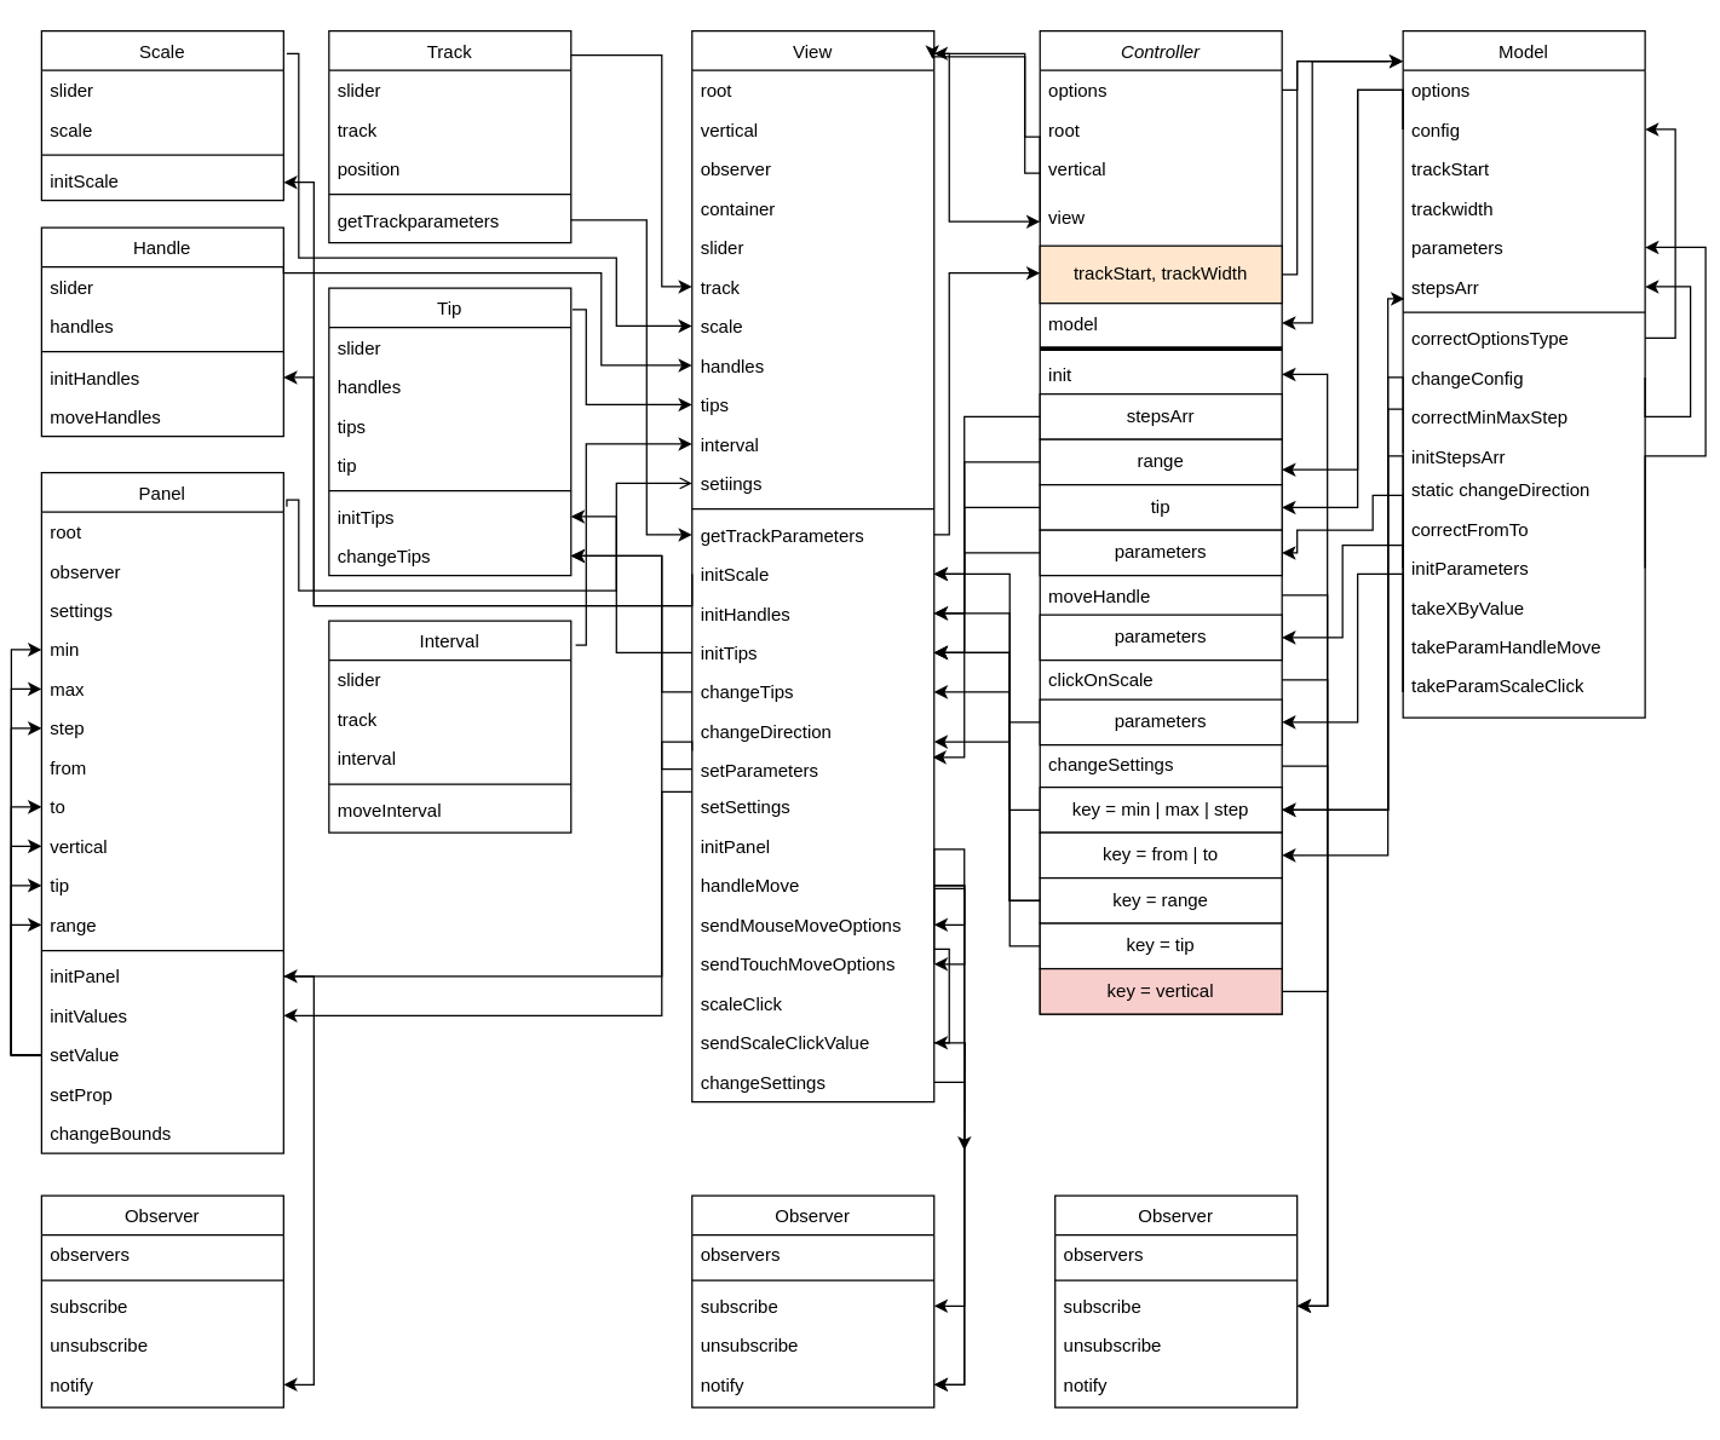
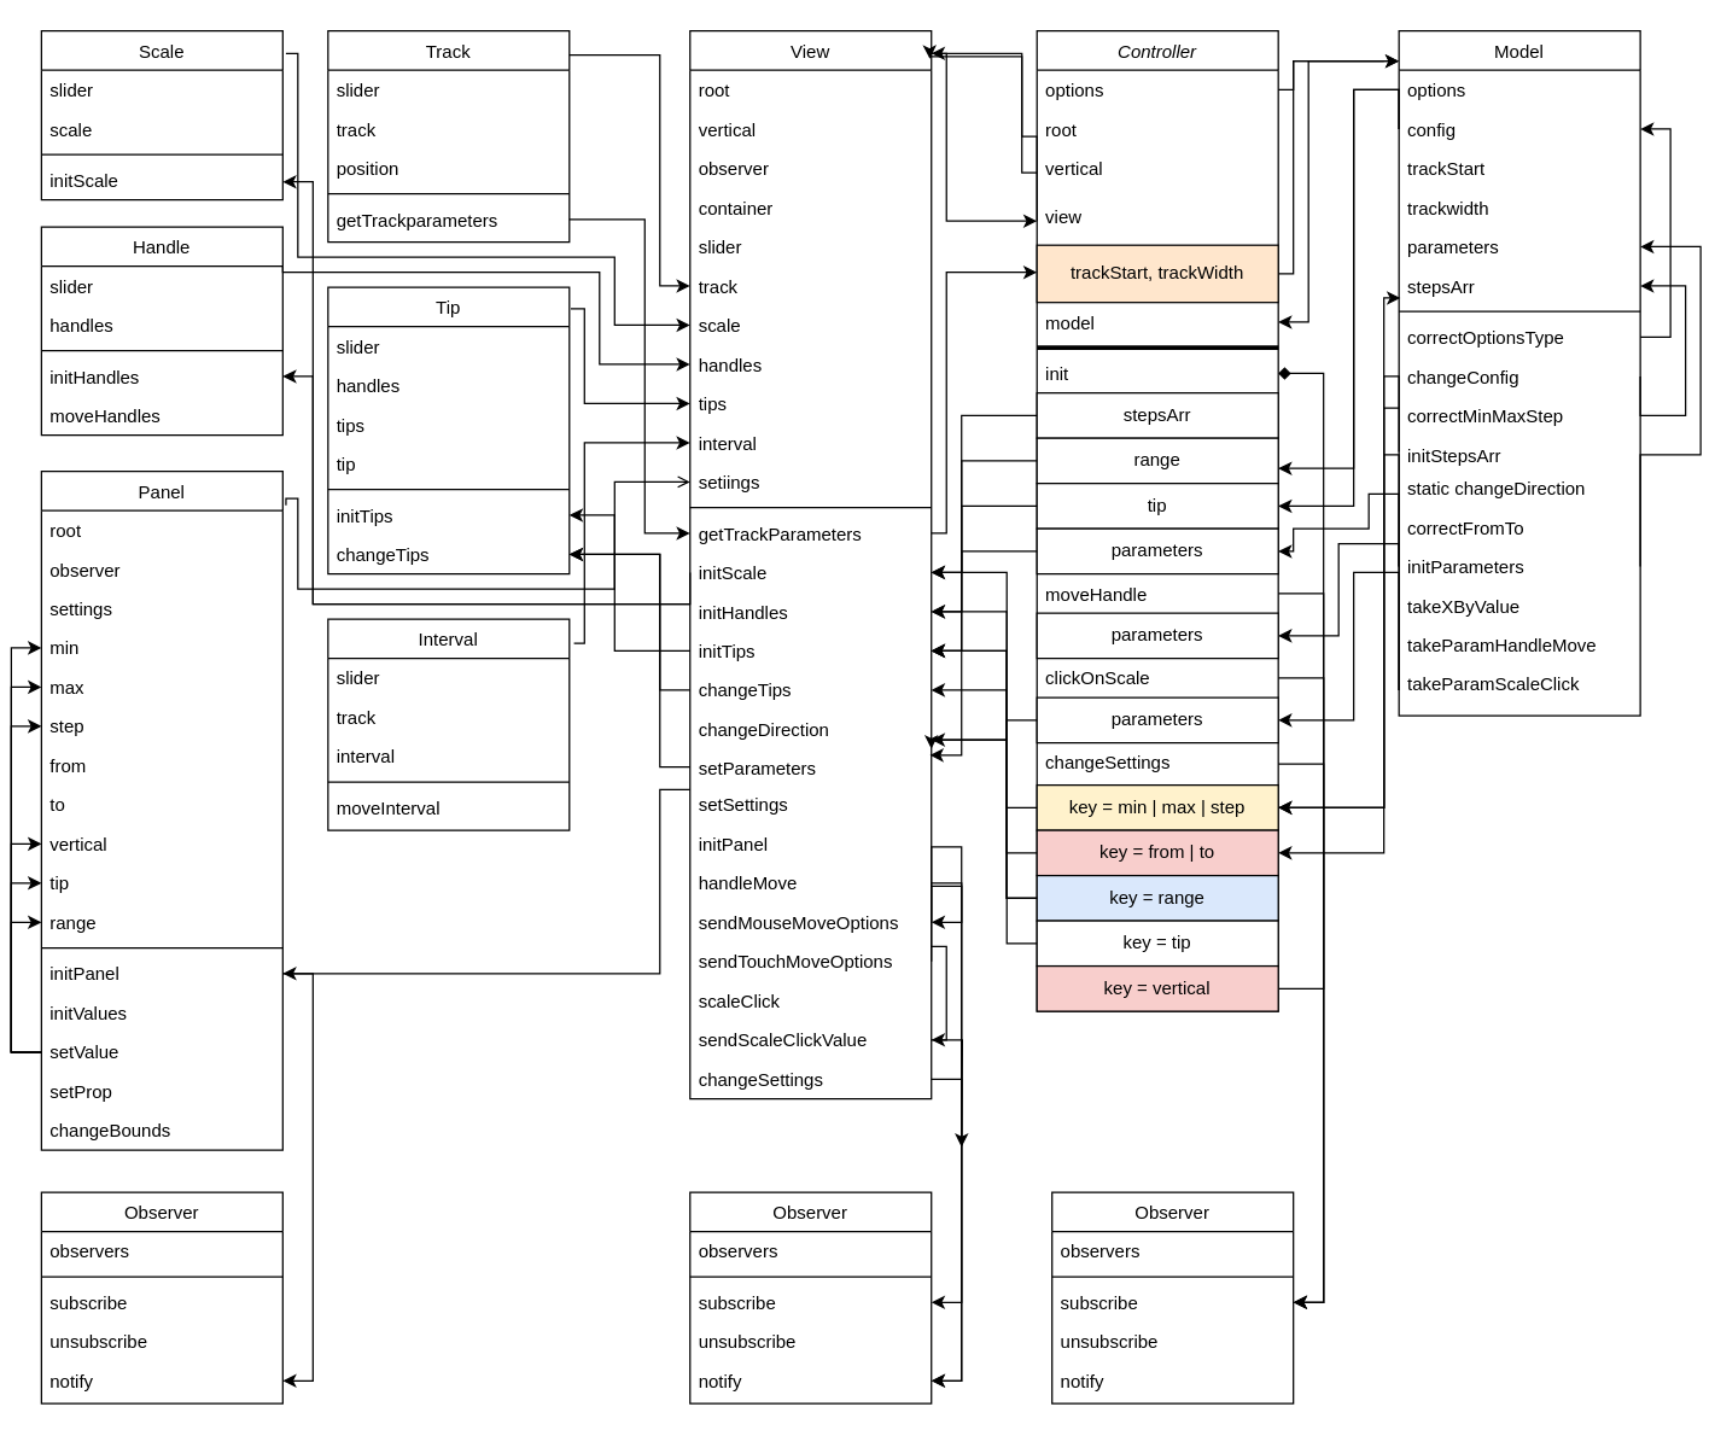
- <mxCell id="77" style="edgeStyle=orthogonalEdgeStyle;rounded=0;orthogonalLoop=1;jettySize=auto;html=1;entryX=1;entryY=0.5;entryDx=0;entryDy=0;" parent="55" source="78" target="63" edge="1"><mxGeometry relative="1" as="geometry"><mxPoint x="220" y="270" as="targetPoint" /><Array as="points"><mxPoint x="190" y="635" /><mxPoint x="190" y="227" /></Array></mxGeometry></mxCell>
+ <mxCell id="77" style="edgeStyle=orthogonalEdgeStyle;rounded=0;orthogonalLoop=1;jettySize=auto;html=1;entryX=1;entryY=0.5;entryDx=0;entryDy=0;endArrow=diamond;" parent="55" source="78" target="63" edge="1"><mxGeometry relative="1" as="geometry"><mxPoint x="220" y="270" as="targetPoint" /><Array as="points"><mxPoint x="190" y="635" /><mxPoint x="190" y="227" /></Array></mxGeometry></mxCell>
- <mxCell id="162" style="edgeStyle=orthogonalEdgeStyle;rounded=0;orthogonalLoop=1;jettySize=auto;html=1;entryX=0;entryY=0.5;entryDx=0;entryDy=0;" parent="144" source="166" target="152" edge="1"><mxGeometry relative="1" as="geometry" /></mxCell>
- <mxCell id="73" value="key = min | max | step" style="rounded=0;whiteSpace=wrap;html=1;" parent="55" vertex="1"><mxGeometry y="500" width="160" height="30" as="geometry" /></mxCell>
+ <mxCell id="73" value="key = min | max | step" style="rounded=0;whiteSpace=wrap;html=1;fillColor=#fff2cc;" parent="55" vertex="1"><mxGeometry y="500" width="160" height="30" as="geometry" /></mxCell>
+ <mxCell id="189" style="edgeStyle=orthogonalEdgeStyle;rounded=0;orthogonalLoop=1;jettySize=auto;html=1;" parent="1" source="74" target="21" edge="1"><mxGeometry relative="1" as="geometry"><Array as="points"><mxPoint x="660" y="565" /><mxPoint x="660" y="490" /><mxPoint x="610" y="490" /></Array></mxGeometry></mxCell>
- <mxCell id="74" value="key = from | to" style="rounded=0;whiteSpace=wrap;html=1;" parent="55" vertex="1"><mxGeometry y="530" width="160" height="30" as="geometry" /></mxCell>
+ <mxCell id="74" value="key = from | to" style="rounded=0;whiteSpace=wrap;html=1;fillColor=#f8cecc;" parent="55" vertex="1"><mxGeometry y="530" width="160" height="30" as="geometry" /></mxCell>
- <mxCell id="75" value="key = range" style="rounded=0;whiteSpace=wrap;html=1;" parent="55" vertex="1"><mxGeometry y="560" width="160" height="30" as="geometry" /></mxCell>
+ <mxCell id="75" value="key = range" style="rounded=0;whiteSpace=wrap;html=1;fillColor=#dae8fc;" parent="55" vertex="1"><mxGeometry y="560" width="160" height="30" as="geometry" /></mxCell>
- <mxCell id="24" style="edgeStyle=orthogonalEdgeStyle;rounded=0;orthogonalLoop=1;jettySize=auto;html=1;exitX=1;exitY=0.5;exitDx=0;exitDy=0;entryX=1;entryY=0.5;entryDx=0;entryDy=0;" parent="2" source="26" target="28" edge="1"><mxGeometry relative="1" as="geometry" /></mxCell>
- <mxCell id="195" style="edgeStyle=orthogonalEdgeStyle;rounded=0;orthogonalLoop=1;jettySize=auto;html=1;entryX=1;entryY=0.5;entryDx=0;entryDy=0;" parent="1" source="21" target="158" edge="1"><mxGeometry relative="1" as="geometry"><Array as="points"><mxPoint x="450" y="490" /><mxPoint x="430" y="490" /><mxPoint x="430" y="671" /></Array></mxGeometry></mxCell>
